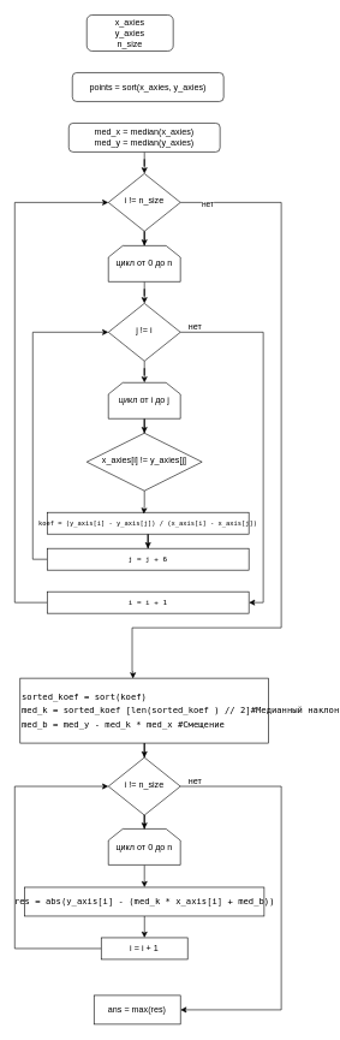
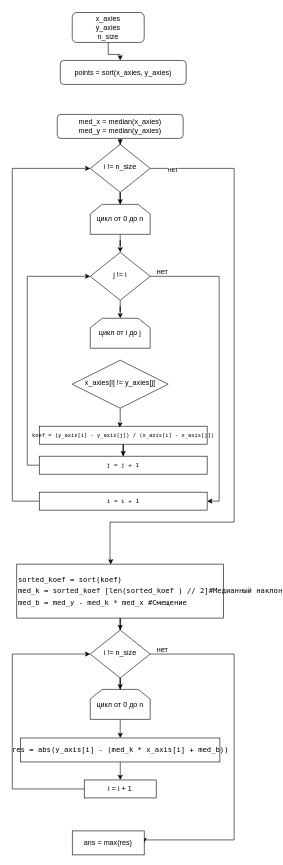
+ <mxCell id="4" style="edgeStyle=orthogonalEdgeStyle;rounded=0;orthogonalLoop=1;jettySize=auto;html=1;entryX=0.476;entryY=0;entryDx=0;entryDy=0;entryPerimeter=0;" edge="1" parent="1" source="2" target="3"><mxGeometry relative="1" as="geometry" /></mxCell>
- <mxCell id="6" value="med_x = median(x_axies)&lt;br&gt;med_y = median(y_axies)" style="rounded=1;whiteSpace=wrap;html=1;fontSize=12;glass=0;strokeWidth=1;shadow=0;" vertex="1" parent="1"><mxGeometry x="95" y="170" width="210" height="40" as="geometry" /></mxCell>
+ <mxCell id="6" value="med_x = median(x_axies)&lt;br&gt;med_y = median(y_axies)" style="rounded=1;whiteSpace=wrap;html=1;fontSize=12;glass=0;strokeWidth=1;shadow=0;" vertex="1" parent="1"><mxGeometry x="95" y="190" width="210" height="40" as="geometry" /></mxCell>
- <mxCell id="19" value="" style="edgeStyle=orthogonalEdgeStyle;rounded=0;orthogonalLoop=1;jettySize=auto;html=1;" edge="1" parent="1" source="20" target="14"><mxGeometry relative="1" as="geometry" /></mxCell>
- <mxCell id="23" value="&lt;div style=&quot;font-family: monospace, Consolas, &amp;quot;Courier New&amp;quot;, monospace; line-height: 19px; white-space: pre;&quot;&gt;&lt;font size=&quot;1&quot;&gt;j = j + 6&lt;/font&gt;&lt;/div&gt;" style="rounded=0;whiteSpace=wrap;html=1;" vertex="1" parent="1"><mxGeometry x="65" y="760" width="280" height="30" as="geometry" /></mxCell>
+ <mxCell id="23" value="&lt;div style=&quot;font-family: monospace, Consolas, &amp;quot;Courier New&amp;quot;, monospace; line-height: 19px; white-space: pre;&quot;&gt;&lt;font size=&quot;1&quot;&gt;j = j + 1&lt;/font&gt;&lt;/div&gt;" style="rounded=0;whiteSpace=wrap;html=1;" vertex="1" parent="1"><mxGeometry x="65" y="760" width="280" height="30" as="geometry" /></mxCell>
- <mxCell id="38" value="ans = max(res)" style="rounded=0;whiteSpace=wrap;html=1;" vertex="1" parent="1"><mxGeometry x="130" y="1380" width="120" height="40" as="geometry" /></mxCell>
+ <mxCell id="38" value="ans = max(res)" style="rounded=0;whiteSpace=wrap;html=1;" vertex="1" parent="1"><mxGeometry x="120" y="1385" width="120" height="40" as="geometry" /></mxCell>
